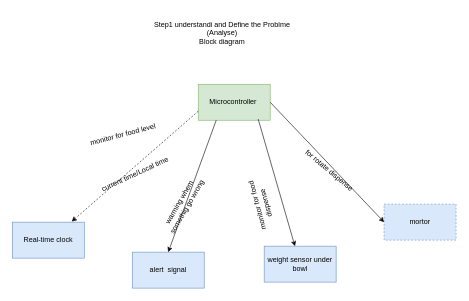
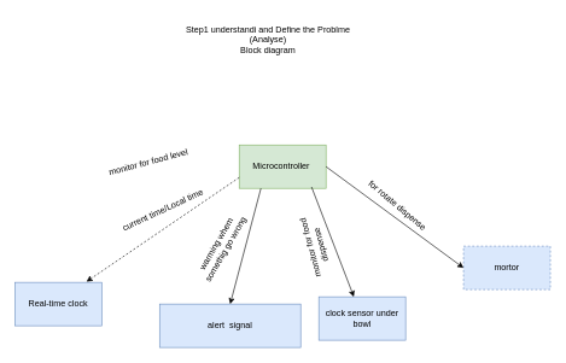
- <mxCell id="2" value="Microcontroller&amp;nbsp;" style="rounded=0;whiteSpace=wrap;html=1;fillColor=#d5e8d4;strokeColor=#82b366;" vertex="1" parent="1"><mxGeometry x="330" y="140" width="120" height="60" as="geometry" /></mxCell>
+ <mxCell id="2" value="Microcontroller&amp;nbsp;" style="rounded=0;whiteSpace=wrap;html=1;fillColor=#d5e8d4;strokeColor=#82b366;" vertex="1" parent="1"><mxGeometry x="330" y="200" width="120" height="60" as="geometry" /></mxCell>
- <mxCell id="3" value="Real-time clock" style="rounded=0;whiteSpace=wrap;html=1;fillColor=#dae8fc;strokeColor=#6c8ebf;" vertex="1" parent="1"><mxGeometry x="20" y="370" width="120" height="60" as="geometry" /></mxCell>
+ <mxCell id="3" value="Real-time clock" style="rounded=0;whiteSpace=wrap;html=1;fillColor=#dae8fc;strokeColor=#6c8ebf;" vertex="1" parent="1"><mxGeometry x="20" y="390" width="120" height="60" as="geometry" /></mxCell>
- <mxCell id="4" value="weight sensor under bowl" style="rounded=0;whiteSpace=wrap;html=1;fillColor=#dae8fc;strokeColor=#6c8ebf;" vertex="1" parent="1"><mxGeometry x="440" y="410" width="120" height="60" as="geometry" /></mxCell>
+ <mxCell id="4" value="clock sensor under bowl" style="rounded=0;whiteSpace=wrap;html=1;fillColor=#dae8fc;strokeColor=#6c8ebf;" vertex="1" parent="1"><mxGeometry x="440" y="410" width="120" height="60" as="geometry" /></mxCell>
- <mxCell id="6" value="alert&amp;nbsp; signal" style="rounded=0;whiteSpace=wrap;html=1;fillColor=#dae8fc;strokeColor=#6c8ebf;" vertex="1" parent="1"><mxGeometry x="220" y="420" width="120" height="60" as="geometry" /></mxCell>
+ <mxCell id="6" value="alert&amp;nbsp; signal" style="rounded=0;whiteSpace=wrap;html=1;fillColor=#dae8fc;strokeColor=#6c8ebf;" vertex="1" parent="1"><mxGeometry x="220" y="420" width="195" height="60" as="geometry" /></mxCell>
